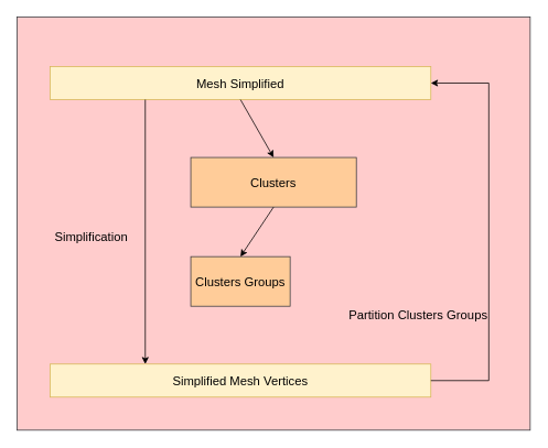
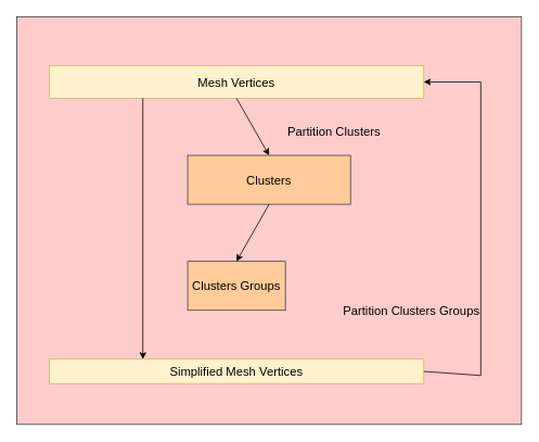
- <mxCell id="6" value="Mesh Simplified" style="rounded=0;whiteSpace=wrap;html=1;fontSize=15;fillColor=#fff2cc;strokeColor=#d6b656;" parent="1" vertex="1"><mxGeometry x="60" y="80" width="460" height="40" as="geometry" /></mxCell>
+ <mxCell id="6" value="Mesh Vertices" style="rounded=0;whiteSpace=wrap;html=1;fontSize=15;fillColor=#fff2cc;strokeColor=#d6b656;" parent="1" vertex="1"><mxGeometry x="60" y="80" width="460" height="40" as="geometry" /></mxCell>
+ <mxCell id="12" value="Partition Clusters" style="text;html=1;align=center;verticalAlign=middle;whiteSpace=wrap;rounded=0;fontSize=15;" parent="1" vertex="1"><mxGeometry x="340" y="145" width="140" height="30" as="geometry" /></mxCell>
- <mxCell id="8" value="Simplification" style="text;html=1;align=center;verticalAlign=middle;whiteSpace=wrap;rounded=0;fontSize=15;" parent="1" vertex="1"><mxGeometry x="70" y="270" width="80" height="30" as="geometry" /></mxCell>
- <mxCell id="4" value="Clusters Groups" style="rounded=0;whiteSpace=wrap;html=1;fontSize=15;fillColor=#ffcc99;strokeColor=#36393d;" parent="1" vertex="1"><mxGeometry x="230" y="310" width="120" height="60" as="geometry" /></mxCell>
+ <mxCell id="4" value="Clusters Groups" style="rounded=0;whiteSpace=wrap;html=1;fontSize=15;fillColor=#ffcc99;strokeColor=#36393d;" parent="1" vertex="1"><mxGeometry x="230" y="320" width="120" height="60" as="geometry" /></mxCell>
- <mxCell id="5" value="Simplified Mesh Vertices" style="rounded=0;whiteSpace=wrap;html=1;fontSize=15;fillColor=#fff2cc;strokeColor=#d6b656;" parent="1" vertex="1"><mxGeometry x="60" y="440" width="460" height="40" as="geometry" /></mxCell>
+ <mxCell id="5" value="Simplified Mesh Vertices" style="rounded=0;whiteSpace=wrap;html=1;fontSize=15;fillColor=#fff2cc;strokeColor=#d6b656;" parent="1" vertex="1"><mxGeometry x="60" y="440" width="460" height="30" as="geometry" /></mxCell>
